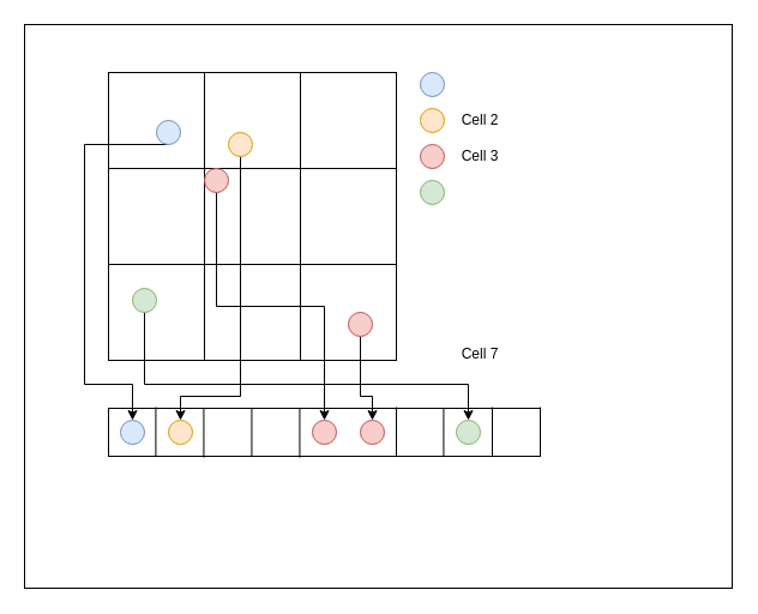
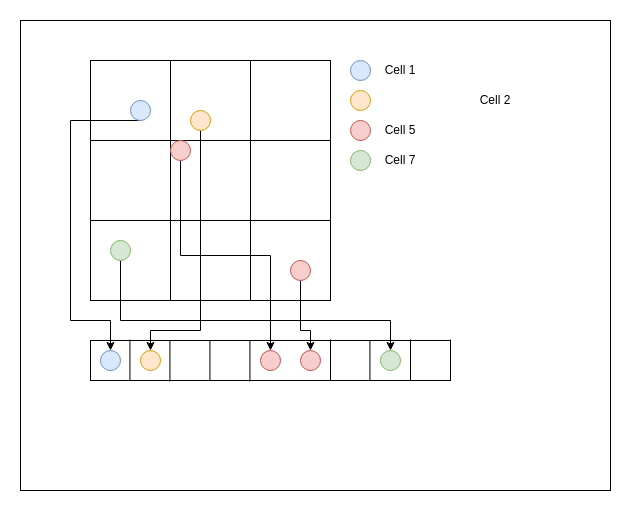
+ <mxCell id="25" value="Cell 1" style="text;html=1;strokeColor=none;fillColor=none;align=center;verticalAlign=middle;whiteSpace=wrap;rounded=0;" vertex="1" parent="1"><mxGeometry x="370" y="55" width="60" height="30" as="geometry" /></mxCell>
- <mxCell id="26" value="Cell 2" style="text;html=1;strokeColor=none;fillColor=none;align=center;verticalAlign=middle;whiteSpace=wrap;rounded=0;" vertex="1" parent="1"><mxGeometry x="370" y="85" width="60" height="30" as="geometry" /></mxCell>
+ <mxCell id="26" value="Cell 2" style="text;html=1;strokeColor=none;fillColor=none;align=center;verticalAlign=middle;whiteSpace=wrap;rounded=0;" vertex="1" parent="1"><mxGeometry x="465" y="85" width="60" height="30" as="geometry" /></mxCell>
- <mxCell id="33" value="Cell 3" style="text;html=1;strokeColor=none;fillColor=none;align=center;verticalAlign=middle;whiteSpace=wrap;rounded=0;" vertex="1" parent="1"><mxGeometry x="370" y="115" width="60" height="30" as="geometry" /></mxCell>
+ <mxCell id="33" value="Cell 5" style="text;html=1;strokeColor=none;fillColor=none;align=center;verticalAlign=middle;whiteSpace=wrap;rounded=0;" vertex="1" parent="1"><mxGeometry x="370" y="115" width="60" height="30" as="geometry" /></mxCell>
- <mxCell id="35" value="Cell 7" style="text;html=1;strokeColor=none;fillColor=none;align=center;verticalAlign=middle;whiteSpace=wrap;rounded=0;" vertex="1" parent="1"><mxGeometry x="370" y="280" width="60" height="30" as="geometry" /></mxCell>
+ <mxCell id="35" value="Cell 7" style="text;html=1;strokeColor=none;fillColor=none;align=center;verticalAlign=middle;whiteSpace=wrap;rounded=0;" vertex="1" parent="1"><mxGeometry x="370" y="145" width="60" height="30" as="geometry" /></mxCell>
